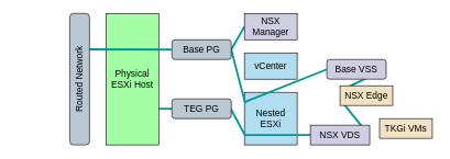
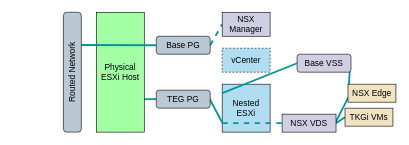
- <mxCell id="11" value="" style="edgeStyle=none;html=1;exitX=1;exitY=0.5;exitDx=0;exitDy=0;entryX=0;entryY=0.5;entryDx=0;entryDy=0;endArrow=none;endFill=0;strokeWidth=3;fontSize=14;strokeColor=#009999;" edge="1" parent="1" source="14" target="15"><mxGeometry relative="1" as="geometry"><mxPoint x="360" y="45" as="sourcePoint" /><mxPoint x="380" y="110" as="targetPoint" /></mxGeometry></mxCell>
+ <mxCell id="11" value="" style="edgeStyle=none;html=1;exitX=1;exitY=0.5;exitDx=0;exitDy=0;entryX=0;entryY=0.5;entryDx=0;entryDy=0;endArrow=none;endFill=0;strokeWidth=3;fontSize=14;strokeColor=#009999;dashed=1;" edge="1" parent="1" source="14" target="15"><mxGeometry relative="1" as="geometry"><mxPoint x="360" y="45" as="sourcePoint" /><mxPoint x="380" y="110" as="targetPoint" /></mxGeometry></mxCell>
- <mxCell id="16" value="&lt;font color=&quot;#000000&quot; style=&quot;font-size: 14px;&quot;&gt;vCenter&lt;/font&gt;" style="rounded=0;whiteSpace=wrap;html=1;fillColor=#b1ddf0;fontSize=14;strokeColor=#000000;" vertex="1" parent="1"><mxGeometry x="370" y="80" width="80" height="40" as="geometry" /></mxCell>
+ <mxCell id="16" value="&lt;font color=&quot;#000000&quot; style=&quot;font-size: 14px;&quot;&gt;vCenter&lt;/font&gt;" style="rounded=0;whiteSpace=wrap;html=1;fillColor=#b1ddf0;fontSize=14;strokeColor=#000000;dashed=1;" vertex="1" parent="1"><mxGeometry x="370" y="80" width="80" height="40" as="geometry" /></mxCell>
- <mxCell id="12" value="" style="edgeStyle=none;html=1;exitX=1;exitY=0.5;exitDx=0;exitDy=0;endArrow=none;endFill=0;strokeWidth=3;fontSize=14;strokeColor=#009999;entryX=0.015;entryY=0.208;entryDx=0;entryDy=0;entryPerimeter=0;" edge="1" parent="1" source="14" target="3"><mxGeometry relative="1" as="geometry"><mxPoint x="343" y="90" as="sourcePoint" /><mxPoint x="360" y="160" as="targetPoint" /></mxGeometry></mxCell>
- <mxCell id="10" value="&lt;font color=&quot;#000000&quot; style=&quot;font-size: 14px;&quot;&gt;NSX Edge&lt;/font&gt;" style="rounded=0;whiteSpace=wrap;html=1;fillColor=#F0E2C2;fontSize=14;strokeColor=#000000;" vertex="1" parent="1"><mxGeometry x="515" y="130" width="80" height="30" as="geometry" /></mxCell>
+ <mxCell id="10" value="&lt;font color=&quot;#000000&quot; style=&quot;font-size: 14px;&quot;&gt;NSX Edge&lt;/font&gt;" style="rounded=0;whiteSpace=wrap;html=1;fillColor=#F0E2C2;fontSize=14;strokeColor=#000000;" vertex="1" parent="1"><mxGeometry x="580" y="140" width="80" height="30" as="geometry" /></mxCell>
+ <mxCell id="20" style="edgeStyle=none;html=1;exitX=1;exitY=0.5;exitDx=0;exitDy=0;entryX=0;entryY=0.5;entryDx=0;entryDy=0;endArrow=none;endFill=0;strokeWidth=3;fontSize=14;strokeColor=#009999;" edge="1" parent="1" source="21" target="22"><mxGeometry relative="1" as="geometry"><mxPoint x="568.56" y="164.46" as="sourcePoint" /><mxPoint x="591.2" y="157.41" as="targetPoint" /></mxGeometry></mxCell>
- <mxCell id="4" style="edgeStyle=none;html=1;entryX=0;entryY=0.5;entryDx=0;entryDy=0;endArrow=none;endFill=0;strokeWidth=3;fontSize=14;strokeColor=#009999;exitX=0.003;exitY=0.813;exitDx=0;exitDy=0;exitPerimeter=0;" edge="1" parent="1" source="3" target="21"><mxGeometry relative="1" as="geometry"><mxPoint x="370" y="205" as="sourcePoint" /></mxGeometry></mxCell>
+ <mxCell id="4" style="edgeStyle=none;html=1;entryX=0;entryY=0.5;entryDx=0;entryDy=0;endArrow=none;endFill=0;strokeWidth=3;fontSize=14;strokeColor=#009999;exitX=0.003;exitY=0.813;exitDx=0;exitDy=0;exitPerimeter=0;dashed=1;" edge="1" parent="1" source="3" target="21"><mxGeometry relative="1" as="geometry"><mxPoint x="370" y="205" as="sourcePoint" /></mxGeometry></mxCell>
